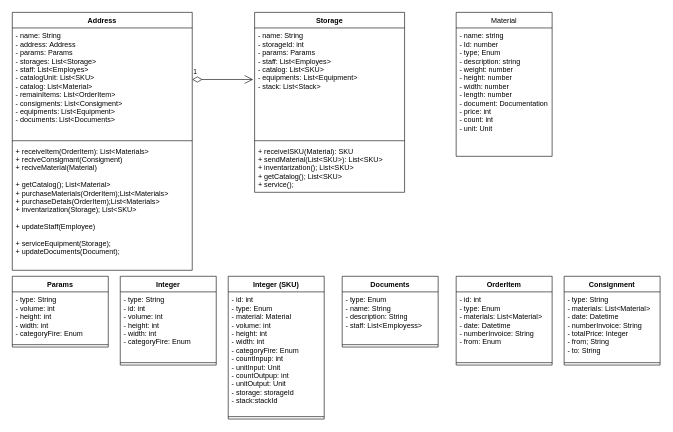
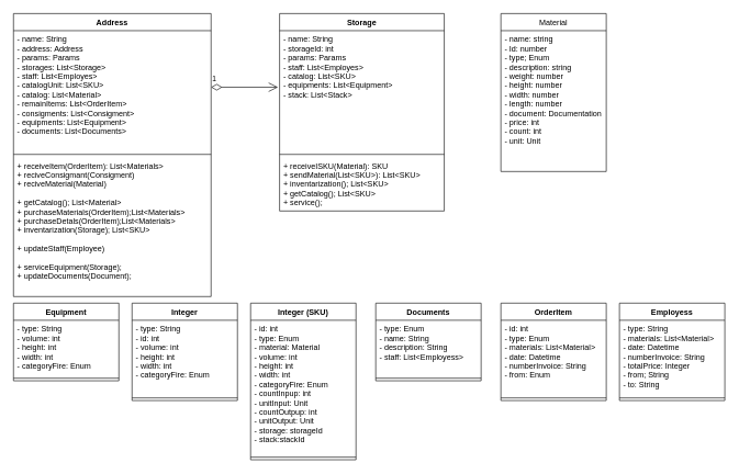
- <mxCell id="11" value="Params&#10;" style="swimlane;fontStyle=1;align=center;verticalAlign=top;childLayout=stackLayout;horizontal=1;startSize=26;horizontalStack=0;resizeParent=1;resizeParentMax=0;resizeLast=0;collapsible=1;marginBottom=0;" vertex="1" parent="1"><mxGeometry x="20" y="460" width="160" height="118" as="geometry"><mxRectangle x="180" y="299" width="60" height="26" as="alternateBounds" /></mxGeometry></mxCell>
+ <mxCell id="11" value="Equipment&#10;" style="swimlane;fontStyle=1;align=center;verticalAlign=top;childLayout=stackLayout;horizontal=1;startSize=26;horizontalStack=0;resizeParent=1;resizeParentMax=0;resizeLast=0;collapsible=1;marginBottom=0;" vertex="1" parent="1"><mxGeometry x="20" y="460" width="160" height="118" as="geometry"><mxRectangle x="180" y="299" width="60" height="26" as="alternateBounds" /></mxGeometry></mxCell>
- <mxCell id="23" value="Consignment" style="swimlane;fontStyle=1;align=center;verticalAlign=top;childLayout=stackLayout;horizontal=1;startSize=26;horizontalStack=0;resizeParent=1;resizeParentMax=0;resizeLast=0;collapsible=1;marginBottom=0;" vertex="1" parent="1"><mxGeometry x="940" y="460" width="160" height="148" as="geometry" /></mxCell>
+ <mxCell id="23" value="Employess" style="swimlane;fontStyle=1;align=center;verticalAlign=top;childLayout=stackLayout;horizontal=1;startSize=26;horizontalStack=0;resizeParent=1;resizeParentMax=0;resizeLast=0;collapsible=1;marginBottom=0;" vertex="1" parent="1"><mxGeometry x="940" y="460" width="160" height="148" as="geometry" /></mxCell>
